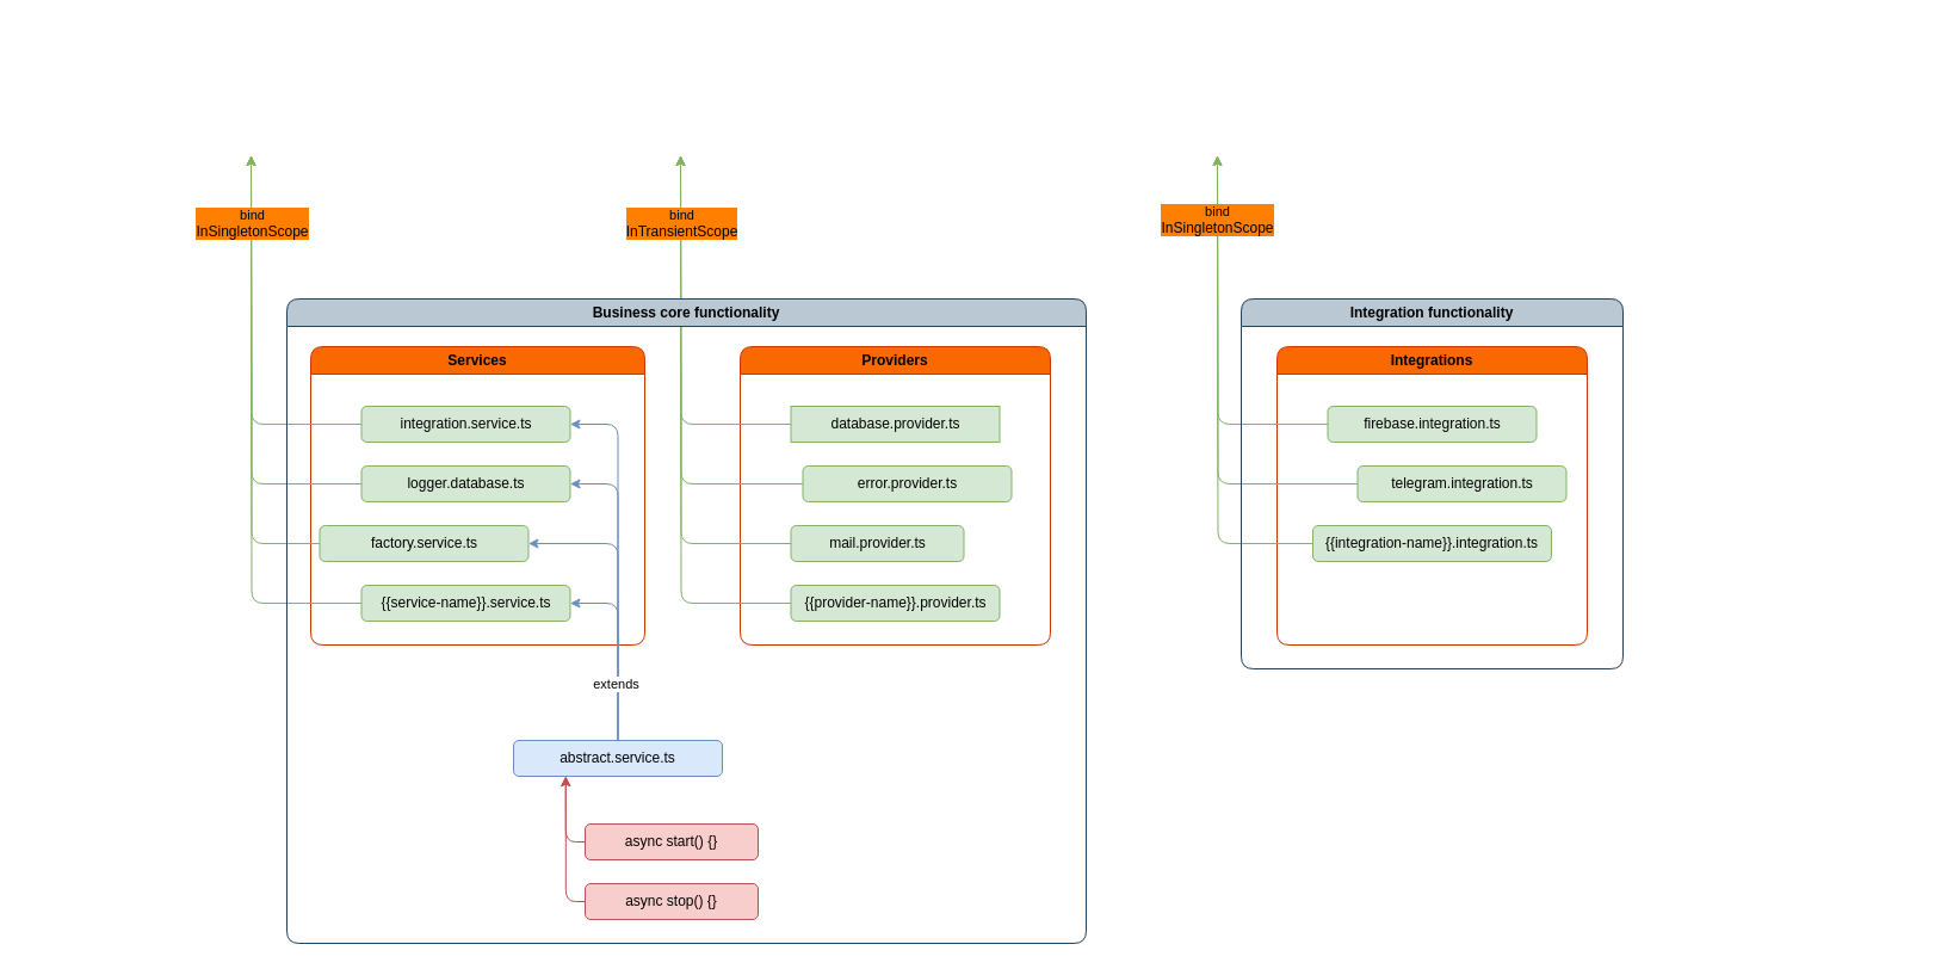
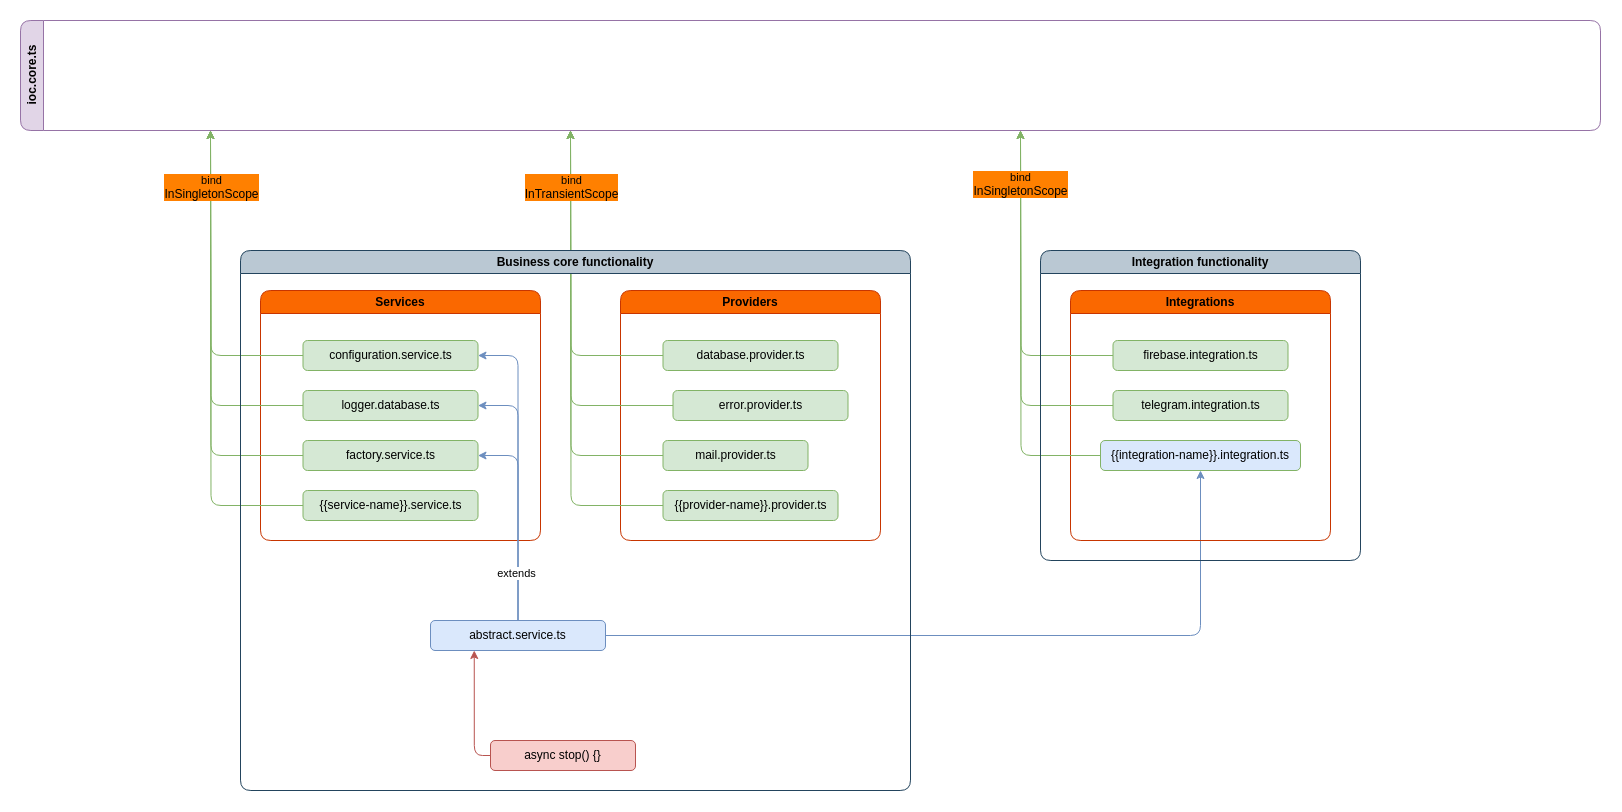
+ <mxCell id="12" value="ioc.core.ts" style="swimlane;horizontal=0;whiteSpace=wrap;html=1;rounded=1;fillColor=#e1d5e7;strokeColor=#9673a6;" vertex="1" parent="1"><mxGeometry x="20" y="20" width="1580" height="110" as="geometry" /></mxCell>
- <mxCell id="6" value="integration.service.ts" style="rounded=1;whiteSpace=wrap;html=1;fillColor=#d5e8d4;strokeColor=#82b366;" vertex="1" parent="2"><mxGeometry x="42.5" y="50" width="175" height="30" as="geometry" /></mxCell>
+ <mxCell id="6" value="configuration.service.ts" style="rounded=1;whiteSpace=wrap;html=1;fillColor=#d5e8d4;strokeColor=#82b366;" vertex="1" parent="2"><mxGeometry x="42.5" y="50" width="175" height="30" as="geometry" /></mxCell>
- <mxCell id="27" value="database.provider.ts" style="whiteSpace=wrap;html=1;fillColor=#d5e8d4;strokeColor=#82b366;rounded=0;" vertex="1" parent="23"><mxGeometry x="42.5" y="50" width="175" height="30" as="geometry" /></mxCell>
+ <mxCell id="27" value="database.provider.ts" style="rounded=1;whiteSpace=wrap;html=1;fillColor=#d5e8d4;strokeColor=#82b366;" vertex="1" parent="23"><mxGeometry x="42.5" y="50" width="175" height="30" as="geometry" /></mxCell>
- <mxCell id="36" value="telegram.integration.ts" style="rounded=1;whiteSpace=wrap;html=1;fillColor=#d5e8d4;strokeColor=#82b366;" vertex="1" parent="34"><mxGeometry x="67.5" y="100" width="175" height="30" as="geometry" /></mxCell>
+ <mxCell id="36" value="telegram.integration.ts" style="rounded=1;whiteSpace=wrap;html=1;fillColor=#d5e8d4;strokeColor=#82b366;" vertex="1" parent="34"><mxGeometry x="42.5" y="100" width="175" height="30" as="geometry" /></mxCell>
- <mxCell id="8" value="factory.service.ts" style="rounded=1;whiteSpace=wrap;html=1;fillColor=#d5e8d4;strokeColor=#82b366;" vertex="1" parent="2"><mxGeometry x="7.5" y="150" width="175" height="30" as="geometry" /></mxCell>
+ <mxCell id="8" value="factory.service.ts" style="rounded=1;whiteSpace=wrap;html=1;fillColor=#d5e8d4;strokeColor=#82b366;" vertex="1" parent="2"><mxGeometry x="42.5" y="150" width="175" height="30" as="geometry" /></mxCell>
- <mxCell id="42" value="{{integration-name}}.integration.ts" style="rounded=1;whiteSpace=wrap;html=1;fillColor=#d5e8d4;strokeColor=#82b366;" vertex="1" parent="41"><mxGeometry x="60" y="190" width="200" height="30" as="geometry" /></mxCell>
+ <mxCell id="42" value="{{integration-name}}.integration.ts" style="rounded=1;whiteSpace=wrap;html=1;fillColor=#dae8fc;strokeColor=#82b366;" vertex="1" parent="41"><mxGeometry x="60" y="190" width="200" height="30" as="geometry" /></mxCell>
- <mxCell id="15" style="edgeStyle=orthogonalEdgeStyle;rounded=1;orthogonalLoop=1;jettySize=auto;html=1;entryX=1;entryY=0.5;entryDx=0;entryDy=0;fillColor=#dae8fc;strokeColor=#6c8ebf;" edge="1" parent="1" source="16" target="11"><mxGeometry relative="1" as="geometry" /></mxCell>
+ <mxCell id="15" style="edgeStyle=orthogonalEdgeStyle;rounded=1;orthogonalLoop=1;jettySize=auto;html=1;fillColor=#dae8fc;strokeColor=#6c8ebf;" edge="1" parent="1" source="16" target="42"><mxGeometry relative="1" as="geometry" /></mxCell>
- <mxCell id="19" style="edgeStyle=orthogonalEdgeStyle;rounded=1;orthogonalLoop=1;jettySize=auto;html=1;exitX=0;exitY=0.5;exitDx=0;exitDy=0;entryX=0.25;entryY=1;entryDx=0;entryDy=0;fillColor=#f8cecc;strokeColor=#b85450;" edge="1" parent="1" source="20" target="16"><mxGeometry relative="1" as="geometry"><Array as="points"><mxPoint x="474" y="705" /></Array></mxGeometry></mxCell>
- <mxCell id="20" value="async start() {}" style="rounded=1;whiteSpace=wrap;html=1;fillColor=#f8cecc;strokeColor=#b85450;" vertex="1" parent="1"><mxGeometry x="490" y="690" width="145" height="30" as="geometry" /></mxCell>
